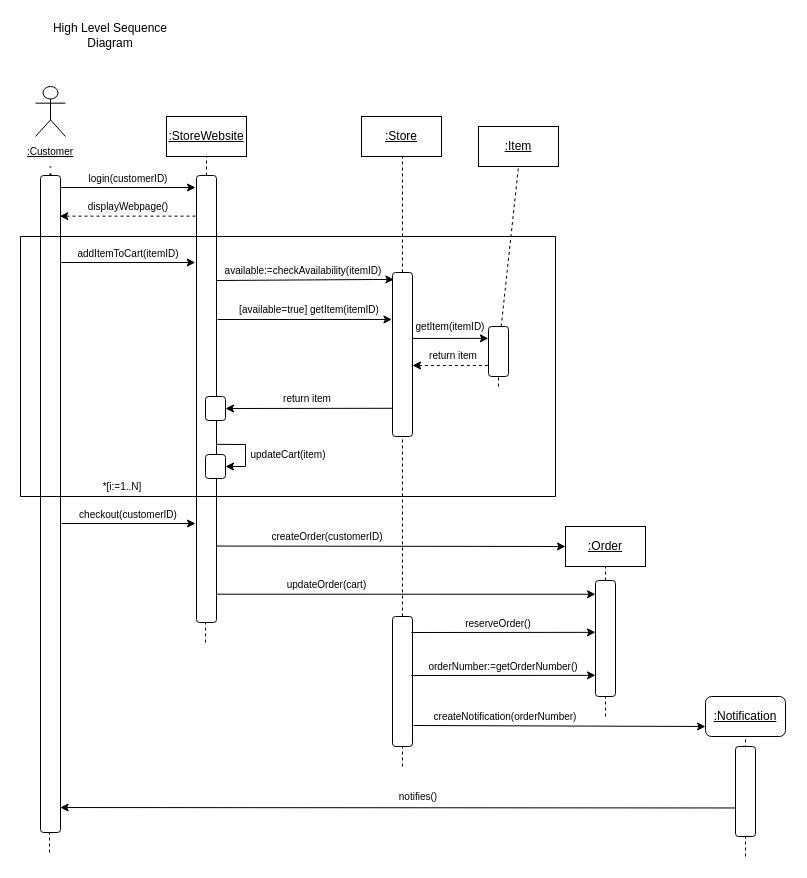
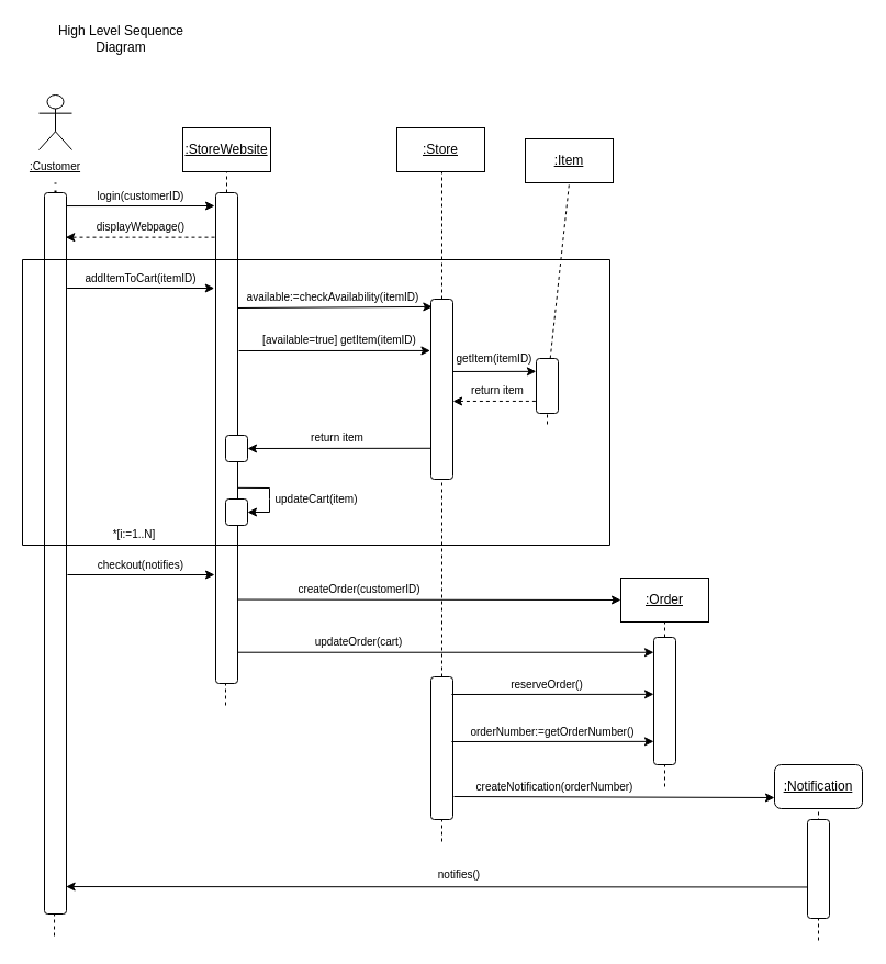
- <mxCell id="51" value="&lt;font style=&quot;font-size: 10px;&quot;&gt;checkout(customerID)&lt;/font&gt;" style="text;html=1;strokeColor=none;fillColor=none;align=center;verticalAlign=middle;whiteSpace=wrap;rounded=0;" parent="1" vertex="1"><mxGeometry x="73.3" y="504" width="110" height="20" as="geometry" /></mxCell>
+ <mxCell id="51" value="&lt;font style=&quot;font-size: 10px;&quot;&gt;checkout(notifies)&lt;/font&gt;" style="text;html=1;strokeColor=none;fillColor=none;align=center;verticalAlign=middle;whiteSpace=wrap;rounded=0;" parent="1" vertex="1"><mxGeometry x="73.3" y="504" width="110" height="20" as="geometry" /></mxCell>
